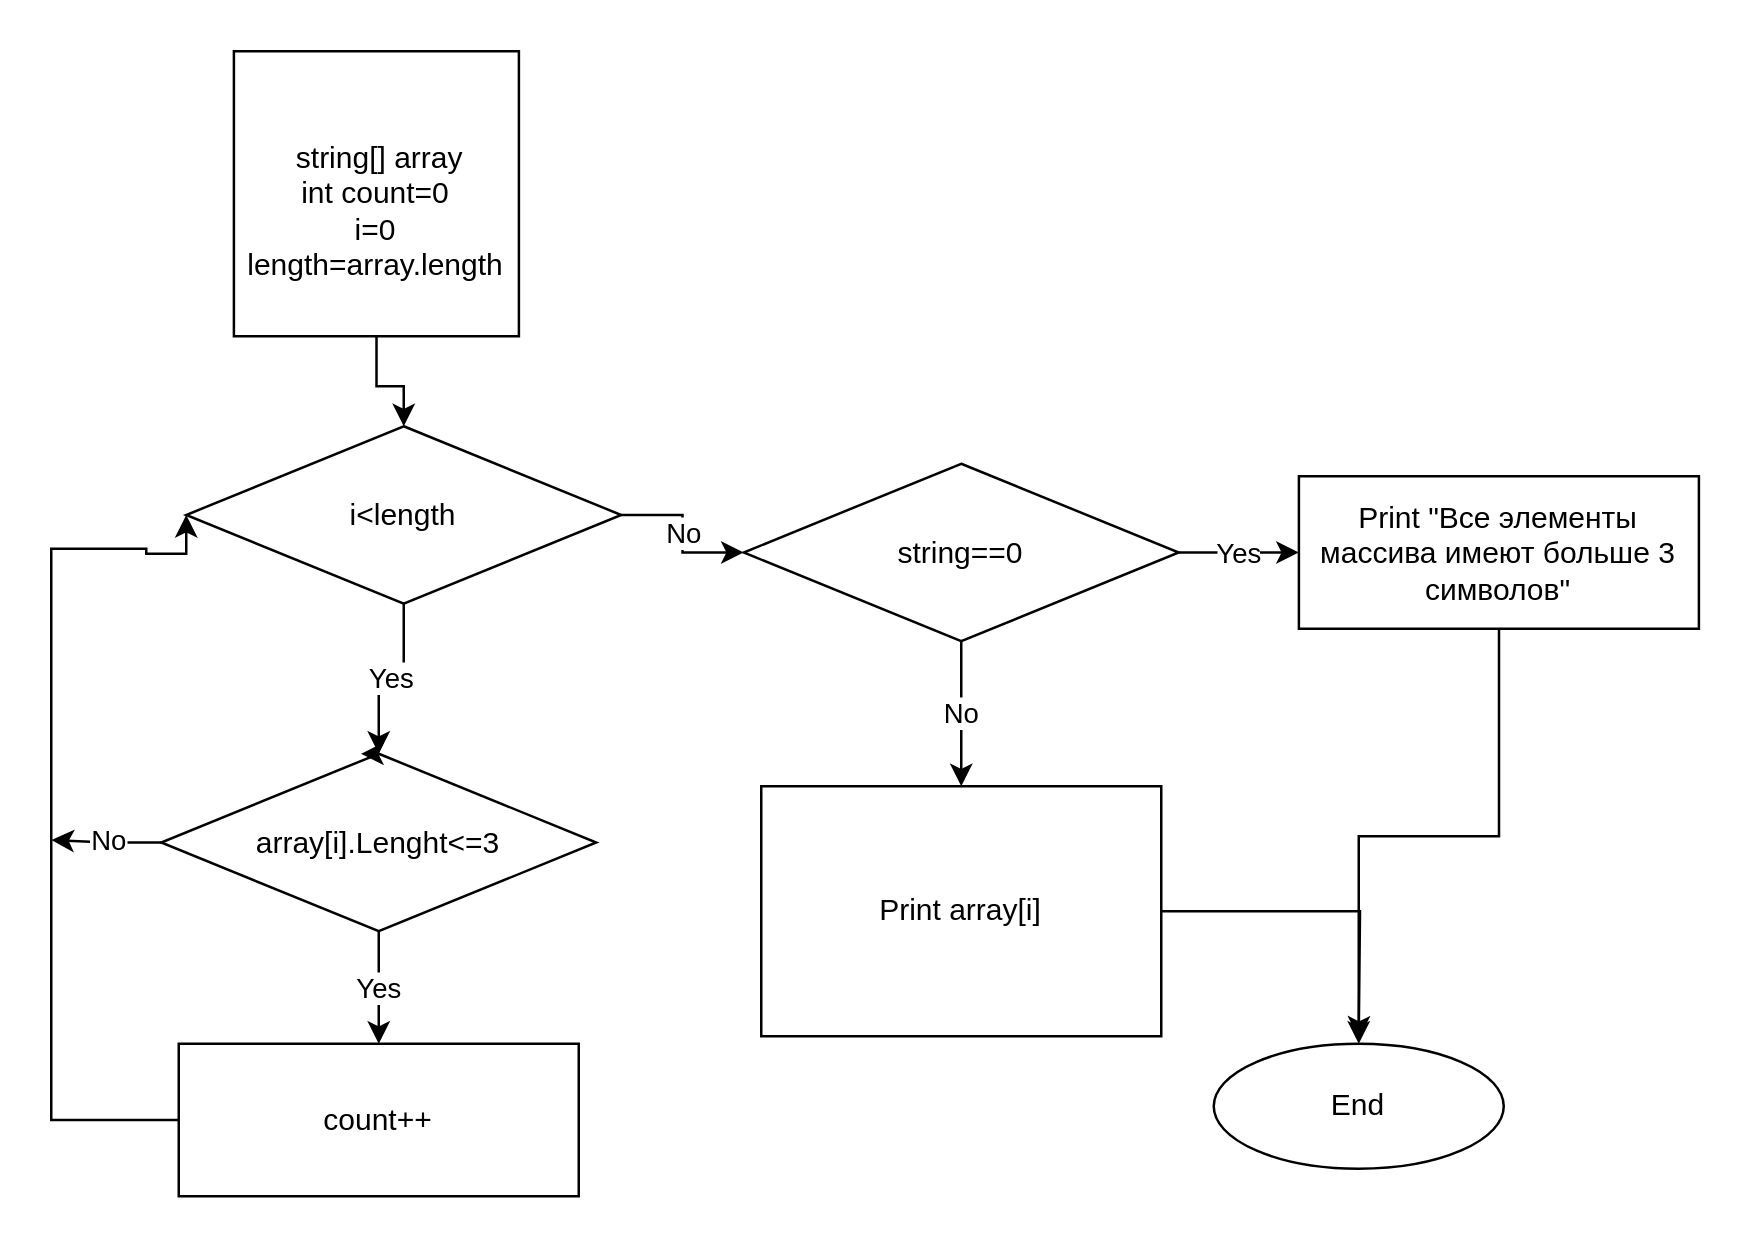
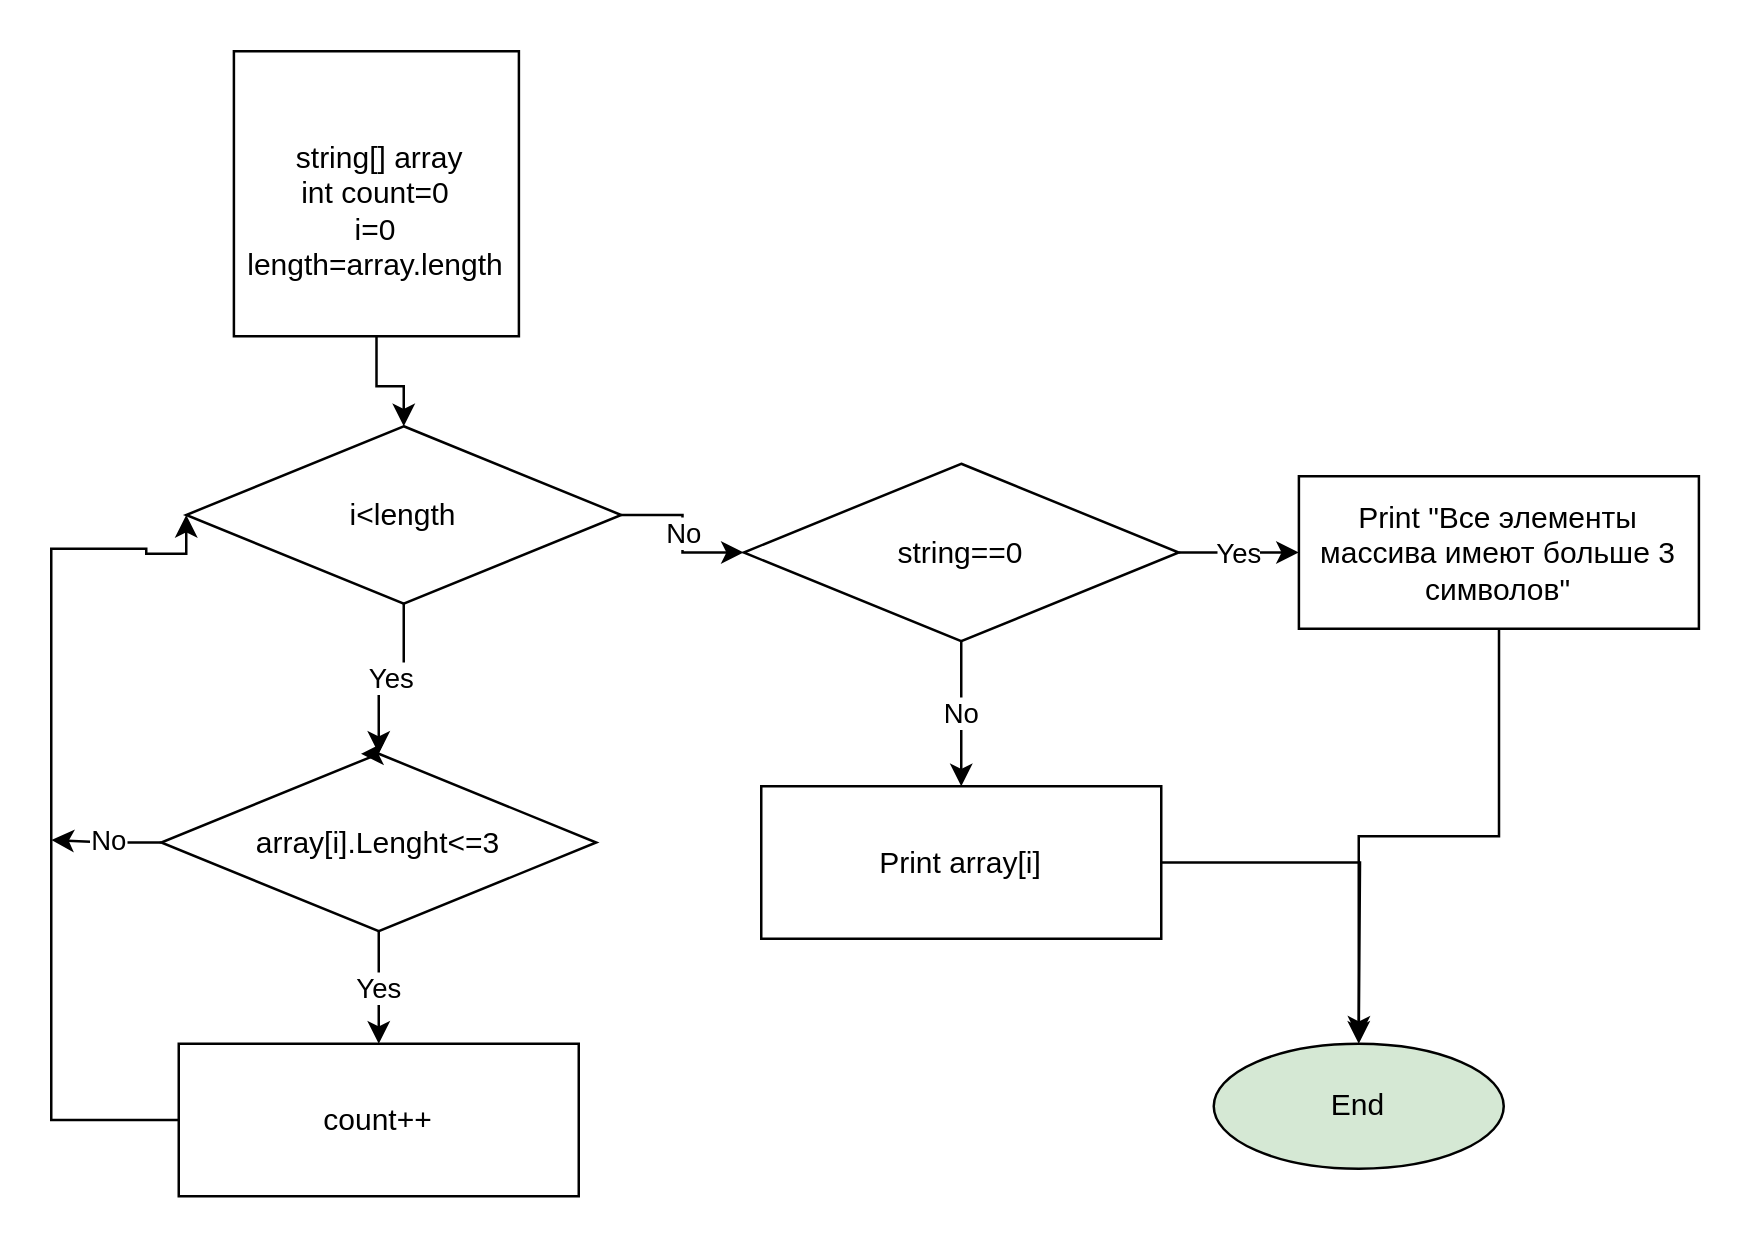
- <mxCell id="13" value="Print array[i]" style="rounded=0;whiteSpace=wrap;html=1;labelBorderColor=none;strokeColor=default;fontColor=default;fillColor=default;" vertex="1" parent="1"><mxGeometry x="304" y="314" width="160" height="100" as="geometry" /></mxCell>
+ <mxCell id="13" value="Print array[i]" style="rounded=0;whiteSpace=wrap;html=1;labelBorderColor=none;strokeColor=default;fontColor=default;fillColor=default;" vertex="1" parent="1"><mxGeometry x="304" y="314" width="160" height="61" as="geometry" /></mxCell>
- <mxCell id="20" value="End" style="ellipse;whiteSpace=wrap;html=1;" vertex="1" parent="1"><mxGeometry x="485" y="417" width="116" height="50" as="geometry" /></mxCell>
+ <mxCell id="20" value="End" style="ellipse;whiteSpace=wrap;html=1;fillColor=#d5e8d4;" vertex="1" parent="1"><mxGeometry x="485" y="417" width="116" height="50" as="geometry" /></mxCell>
